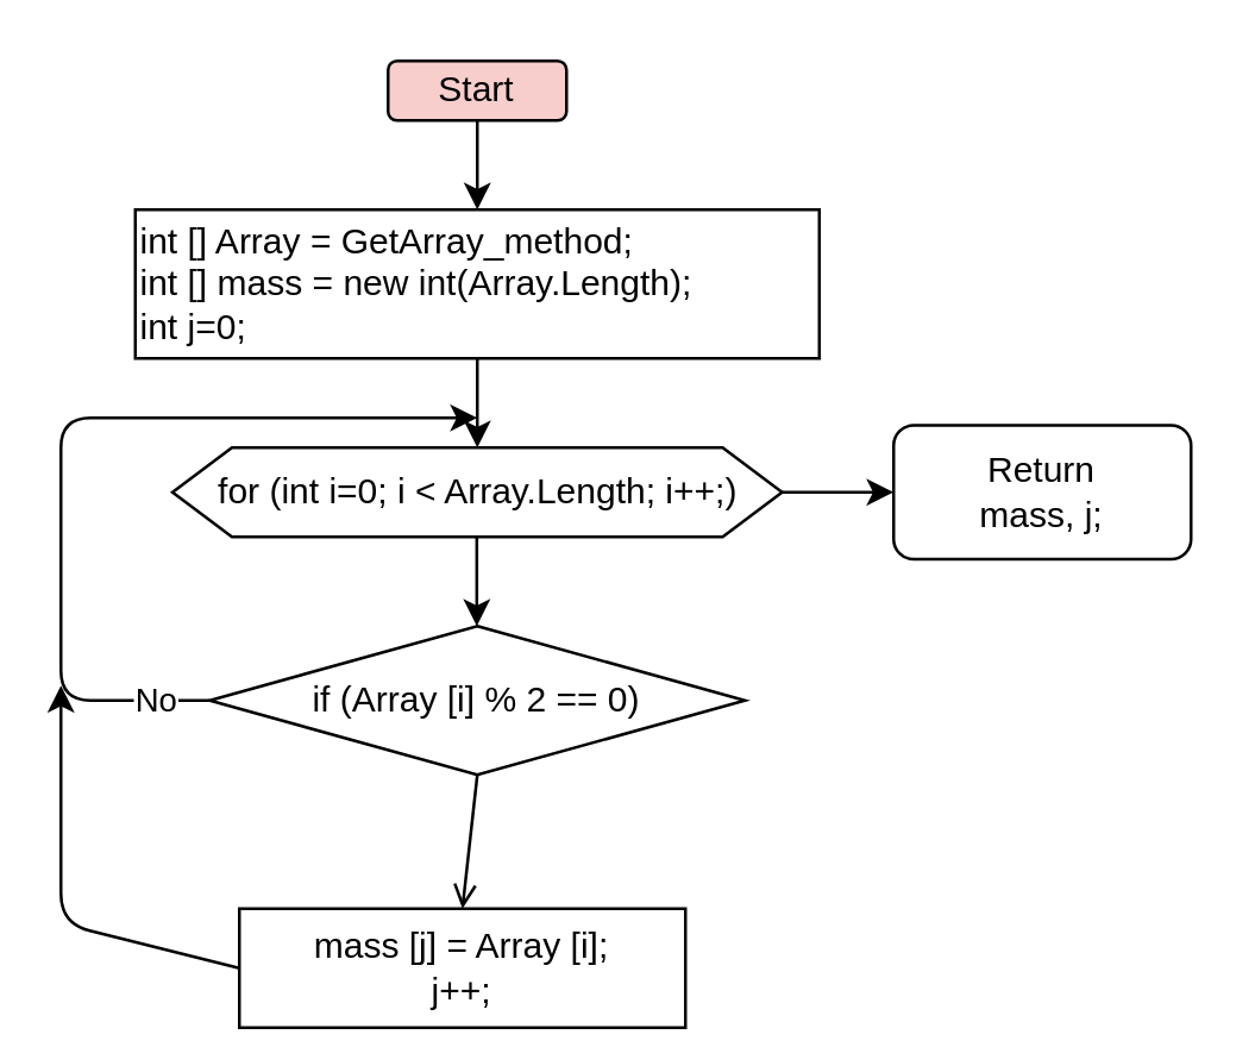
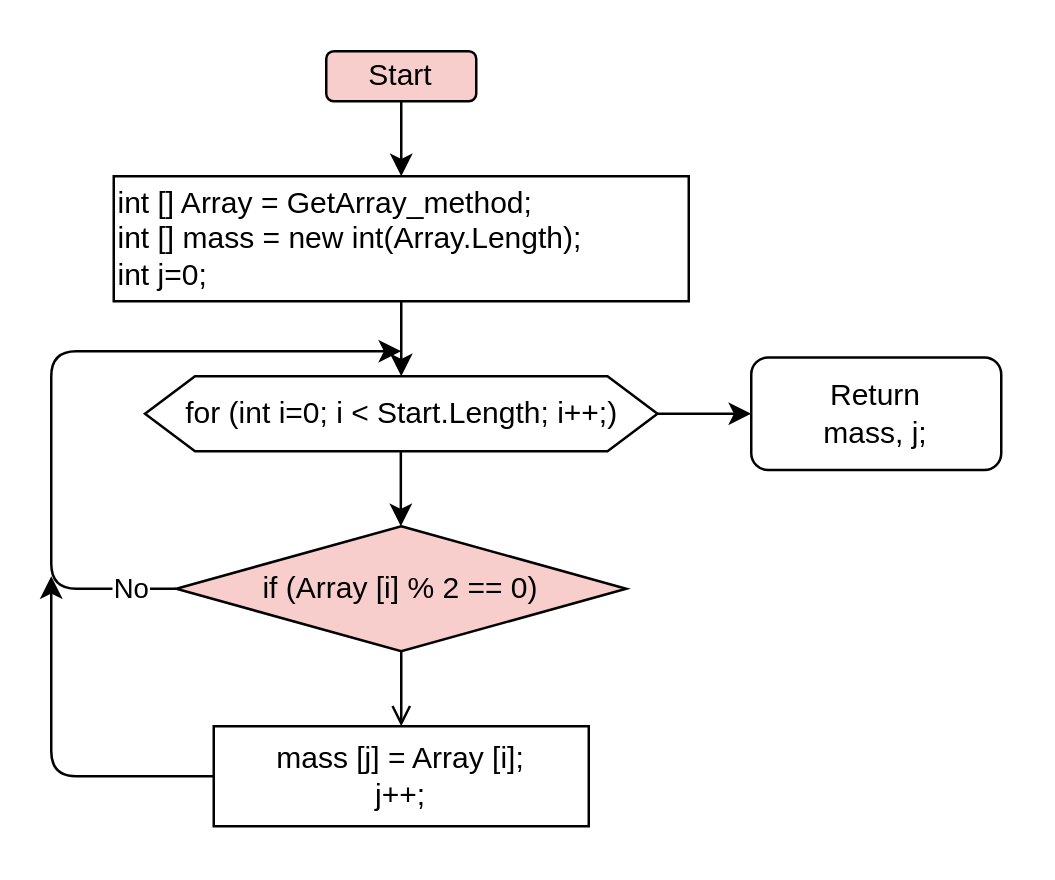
- <mxCell id="6" value="&lt;div style=&quot;text-align: left&quot;&gt;&lt;span&gt;for (int i=0; i &amp;lt; Array.Length; i++;)&lt;/span&gt;&lt;/div&gt;" style="shape=hexagon;perimeter=hexagonPerimeter2;whiteSpace=wrap;html=1;fixedSize=1;" parent="1" vertex="1"><mxGeometry x="57.5" y="150" width="205" height="30" as="geometry" /></mxCell>
+ <mxCell id="6" value="&lt;div style=&quot;text-align: left&quot;&gt;&lt;span&gt;for (int i=0; i &amp;lt; Start.Length; i++;)&lt;/span&gt;&lt;/div&gt;" style="shape=hexagon;perimeter=hexagonPerimeter2;whiteSpace=wrap;html=1;fixedSize=1;" parent="1" vertex="1"><mxGeometry x="57.5" y="150" width="205" height="30" as="geometry" /></mxCell>
- <mxCell id="8" value="if (Array [i] % 2 == 0)" style="rhombus;whiteSpace=wrap;html=1;" parent="1" vertex="1"><mxGeometry x="70" y="210" width="180" height="50" as="geometry" /></mxCell>
+ <mxCell id="8" value="if (Array [i] % 2 == 0)" style="rhombus;whiteSpace=wrap;html=1;fillColor=#f8cecc;" parent="1" vertex="1"><mxGeometry x="70" y="210" width="180" height="50" as="geometry" /></mxCell>
- <mxCell id="9" value="mass [j] = Array [i];&lt;br&gt;j++;" style="rounded=0;whiteSpace=wrap;html=1;" parent="1" vertex="1"><mxGeometry x="80" y="305" width="150" height="40" as="geometry" /></mxCell>
+ <mxCell id="9" value="mass [j] = Array [i];&lt;br&gt;j++;" style="rounded=0;whiteSpace=wrap;html=1;" parent="1" vertex="1"><mxGeometry x="85" y="290" width="150" height="40" as="geometry" /></mxCell>
